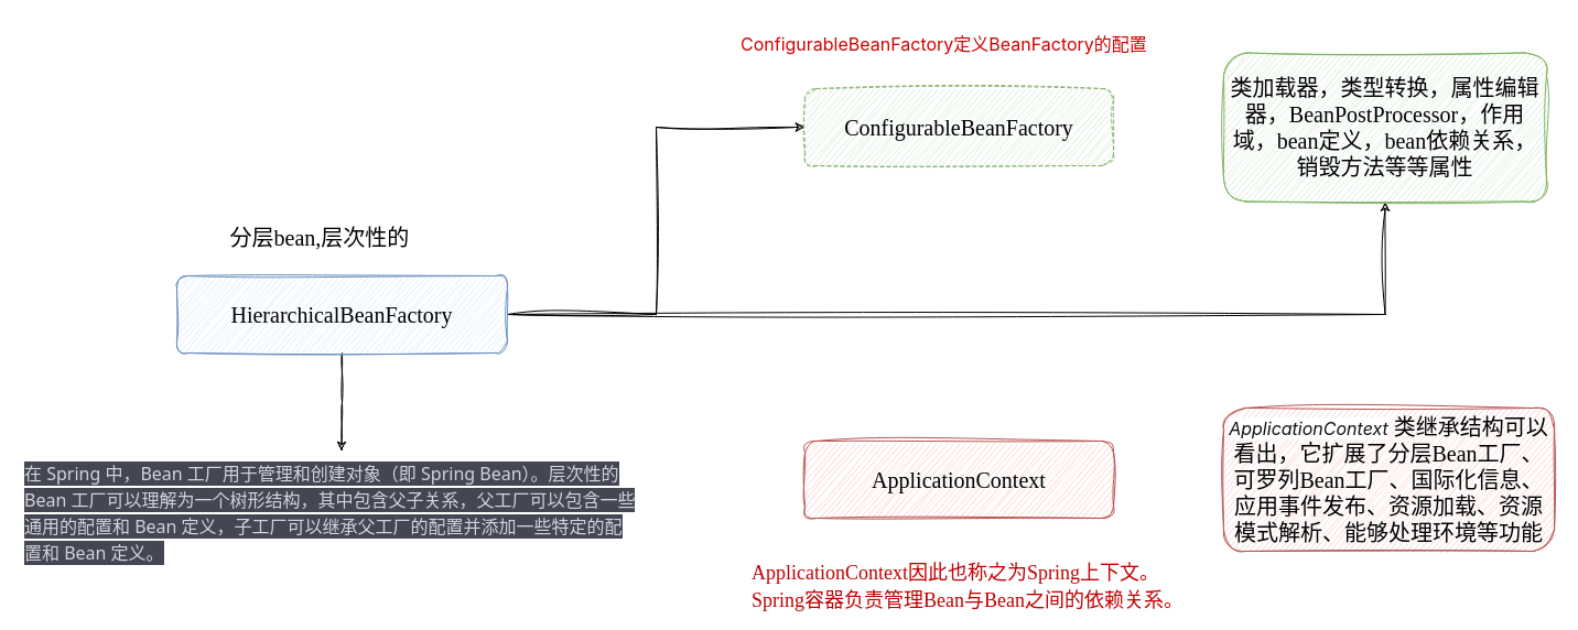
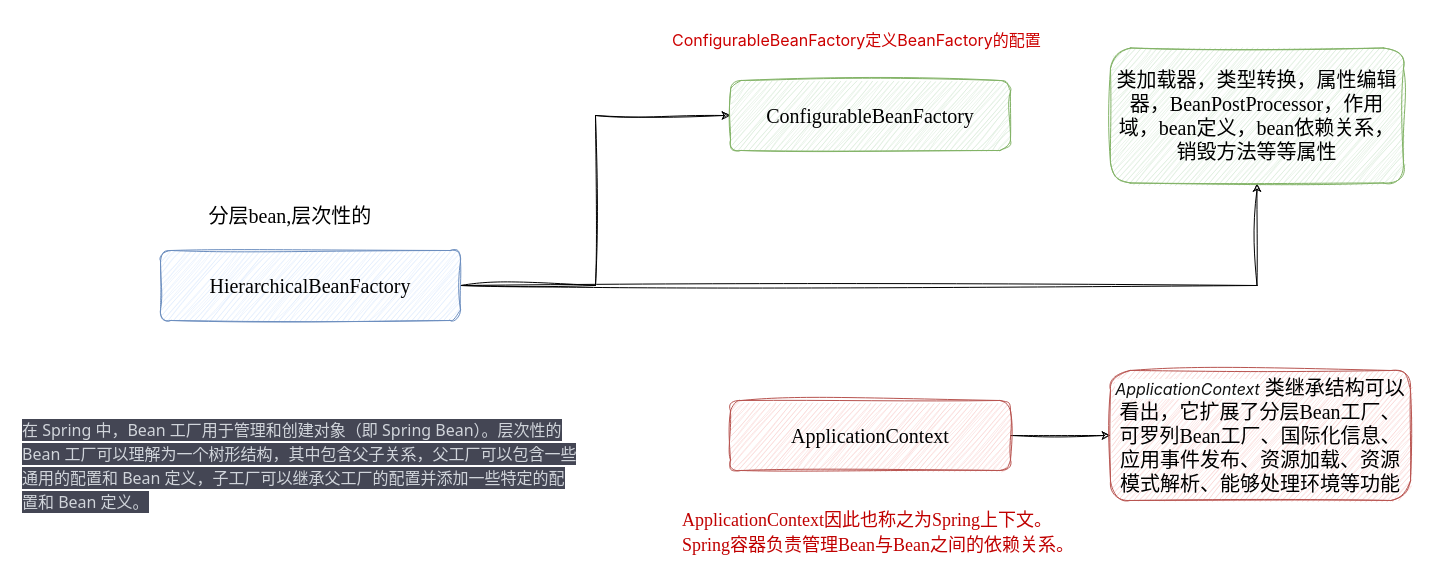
- <mxCell id="7" value="ConfigurableBeanFactory" style="rounded=1;whiteSpace=wrap;html=1;sketch=1;hachureGap=4;jiggle=2;curveFitting=1;fontFamily=Architects Daughter;fontSource=https%3A%2F%2Ffonts.googleapis.com%2Fcss%3Ffamily%3DArchitects%2BDaughter;fontSize=20;fillColor=#d5e8d4;strokeColor=#82b366;dashed=1;" parent="1" vertex="1"><mxGeometry x="730" y="80" width="280" height="70" as="geometry" /></mxCell>
+ <mxCell id="7" value="ConfigurableBeanFactory" style="rounded=1;whiteSpace=wrap;html=1;sketch=1;hachureGap=4;jiggle=2;curveFitting=1;fontFamily=Architects Daughter;fontSource=https%3A%2F%2Ffonts.googleapis.com%2Fcss%3Ffamily%3DArchitects%2BDaughter;fontSize=20;fillColor=#d5e8d4;strokeColor=#82b366;" parent="1" vertex="1"><mxGeometry x="730" y="80" width="280" height="70" as="geometry" /></mxCell>
- <mxCell id="4" style="edgeStyle=orthogonalEdgeStyle;rounded=0;sketch=1;hachureGap=4;jiggle=2;curveFitting=1;orthogonalLoop=1;jettySize=auto;html=1;entryX=0.517;entryY=-0.008;entryDx=0;entryDy=0;entryPerimeter=0;fontFamily=Architects Daughter;fontSource=https%3A%2F%2Ffonts.googleapis.com%2Fcss%3Ffamily%3DArchitects%2BDaughter;fontSize=16;" edge="1" parent="1" source="5" target="14"><mxGeometry relative="1" as="geometry" /></mxCell>
+ <mxCell id="8" value="" style="edgeStyle=orthogonalEdgeStyle;rounded=0;sketch=1;hachureGap=4;jiggle=2;curveFitting=1;orthogonalLoop=1;jettySize=auto;html=1;fontFamily=Architects Daughter;fontSource=https%3A%2F%2Ffonts.googleapis.com%2Fcss%3Ffamily%3DArchitects%2BDaughter;fontSize=16;" parent="1" source="9" target="13" edge="1"><mxGeometry relative="1" as="geometry" /></mxCell>
